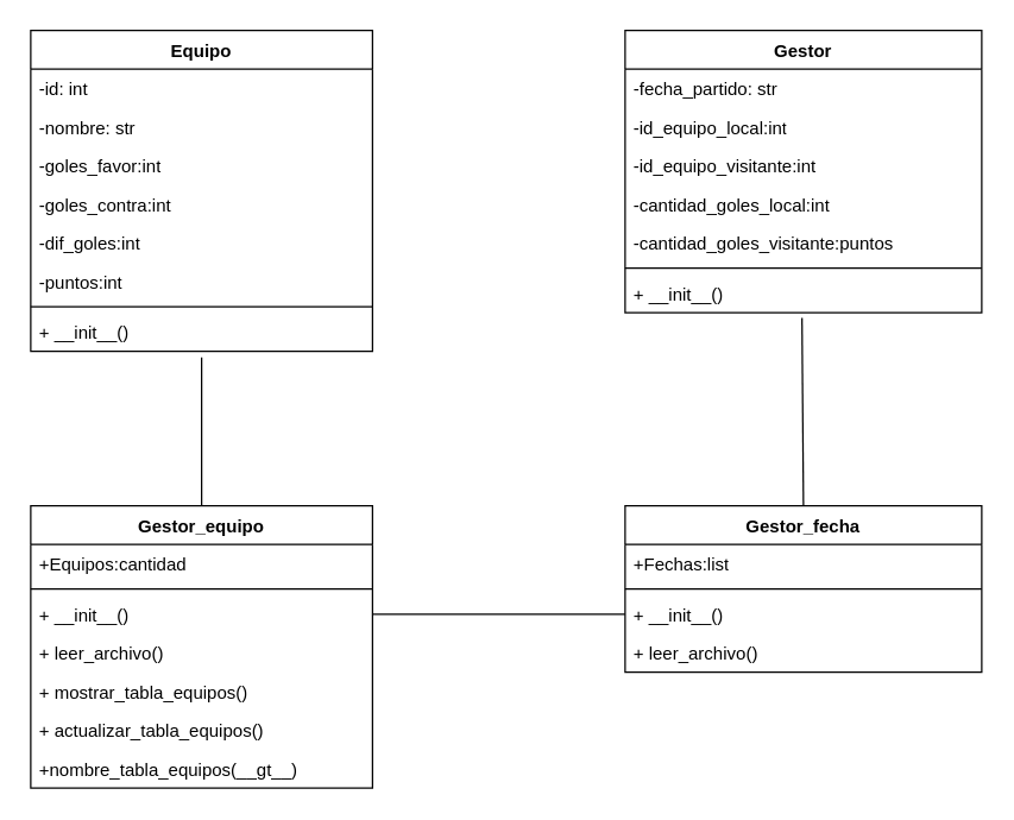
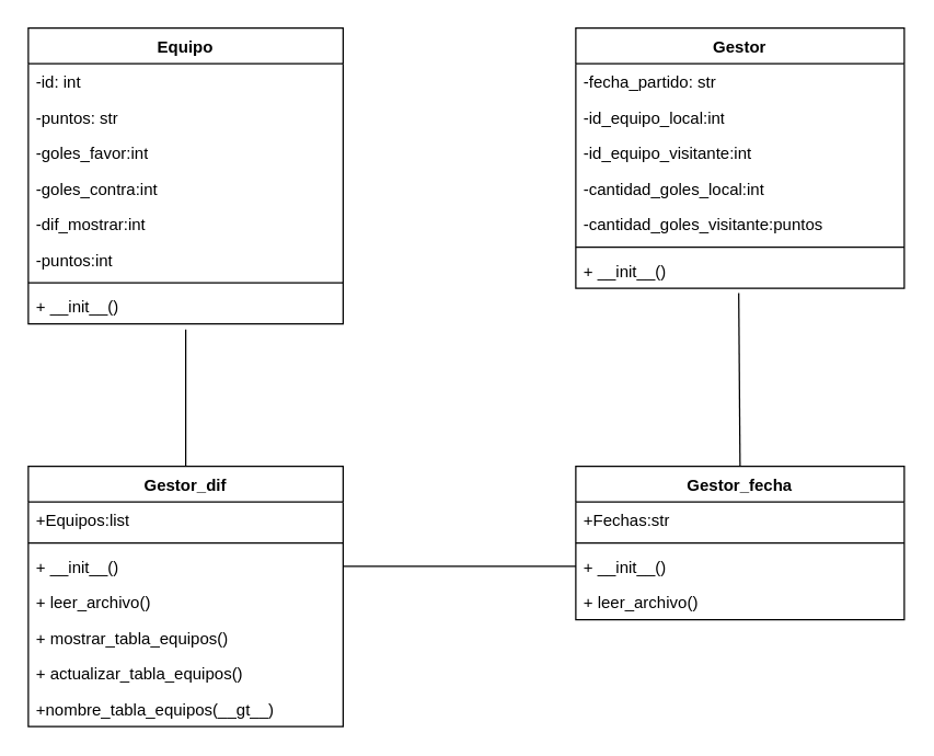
- <mxCell id="4" value="-nombre: str" style="text;strokeColor=none;fillColor=none;align=left;verticalAlign=top;spacingLeft=4;spacingRight=4;overflow=hidden;rotatable=0;points=[[0,0.5],[1,0.5]];portConstraint=eastwest;whiteSpace=wrap;html=1;" vertex="1" parent="2"><mxGeometry y="52" width="230" height="26" as="geometry" /></mxCell>
+ <mxCell id="4" value="-puntos: str" style="text;strokeColor=none;fillColor=none;align=left;verticalAlign=top;spacingLeft=4;spacingRight=4;overflow=hidden;rotatable=0;points=[[0,0.5],[1,0.5]];portConstraint=eastwest;whiteSpace=wrap;html=1;" vertex="1" parent="2"><mxGeometry y="52" width="230" height="26" as="geometry" /></mxCell>
- <mxCell id="7" value="-dif_goles:int" style="text;strokeColor=none;fillColor=none;align=left;verticalAlign=top;spacingLeft=4;spacingRight=4;overflow=hidden;rotatable=0;points=[[0,0.5],[1,0.5]];portConstraint=eastwest;whiteSpace=wrap;html=1;" vertex="1" parent="2"><mxGeometry y="130" width="230" height="26" as="geometry" /></mxCell>
+ <mxCell id="7" value="-dif_mostrar:int" style="text;strokeColor=none;fillColor=none;align=left;verticalAlign=top;spacingLeft=4;spacingRight=4;overflow=hidden;rotatable=0;points=[[0,0.5],[1,0.5]];portConstraint=eastwest;whiteSpace=wrap;html=1;" vertex="1" parent="2"><mxGeometry y="130" width="230" height="26" as="geometry" /></mxCell>
- <mxCell id="24" value="Gestor_equipo" style="swimlane;fontStyle=1;align=center;verticalAlign=top;childLayout=stackLayout;horizontal=1;startSize=26;horizontalStack=0;resizeParent=1;resizeParentMax=0;resizeLast=0;collapsible=1;marginBottom=0;whiteSpace=wrap;html=1;" vertex="1" parent="1"><mxGeometry x="20" y="340" width="230" height="190" as="geometry" /></mxCell>
+ <mxCell id="24" value="Gestor_dif" style="swimlane;fontStyle=1;align=center;verticalAlign=top;childLayout=stackLayout;horizontal=1;startSize=26;horizontalStack=0;resizeParent=1;resizeParentMax=0;resizeLast=0;collapsible=1;marginBottom=0;whiteSpace=wrap;html=1;" vertex="1" parent="1"><mxGeometry x="20" y="340" width="230" height="190" as="geometry" /></mxCell>
- <mxCell id="25" value="+Equipos:cantidad" style="text;strokeColor=none;fillColor=none;align=left;verticalAlign=top;spacingLeft=4;spacingRight=4;overflow=hidden;rotatable=0;points=[[0,0.5],[1,0.5]];portConstraint=eastwest;whiteSpace=wrap;html=1;" vertex="1" parent="24"><mxGeometry y="26" width="230" height="26" as="geometry" /></mxCell>
+ <mxCell id="25" value="+Equipos:list" style="text;strokeColor=none;fillColor=none;align=left;verticalAlign=top;spacingLeft=4;spacingRight=4;overflow=hidden;rotatable=0;points=[[0,0.5],[1,0.5]];portConstraint=eastwest;whiteSpace=wrap;html=1;" vertex="1" parent="24"><mxGeometry y="26" width="230" height="26" as="geometry" /></mxCell>
- <mxCell id="20" value="+Fechas:list" style="text;strokeColor=none;fillColor=none;align=left;verticalAlign=top;spacingLeft=4;spacingRight=4;overflow=hidden;rotatable=0;points=[[0,0.5],[1,0.5]];portConstraint=eastwest;whiteSpace=wrap;html=1;" vertex="1" parent="19"><mxGeometry y="26" width="240" height="26" as="geometry" /></mxCell>
+ <mxCell id="20" value="+Fechas:str" style="text;strokeColor=none;fillColor=none;align=left;verticalAlign=top;spacingLeft=4;spacingRight=4;overflow=hidden;rotatable=0;points=[[0,0.5],[1,0.5]];portConstraint=eastwest;whiteSpace=wrap;html=1;" vertex="1" parent="19"><mxGeometry y="26" width="240" height="26" as="geometry" /></mxCell>
